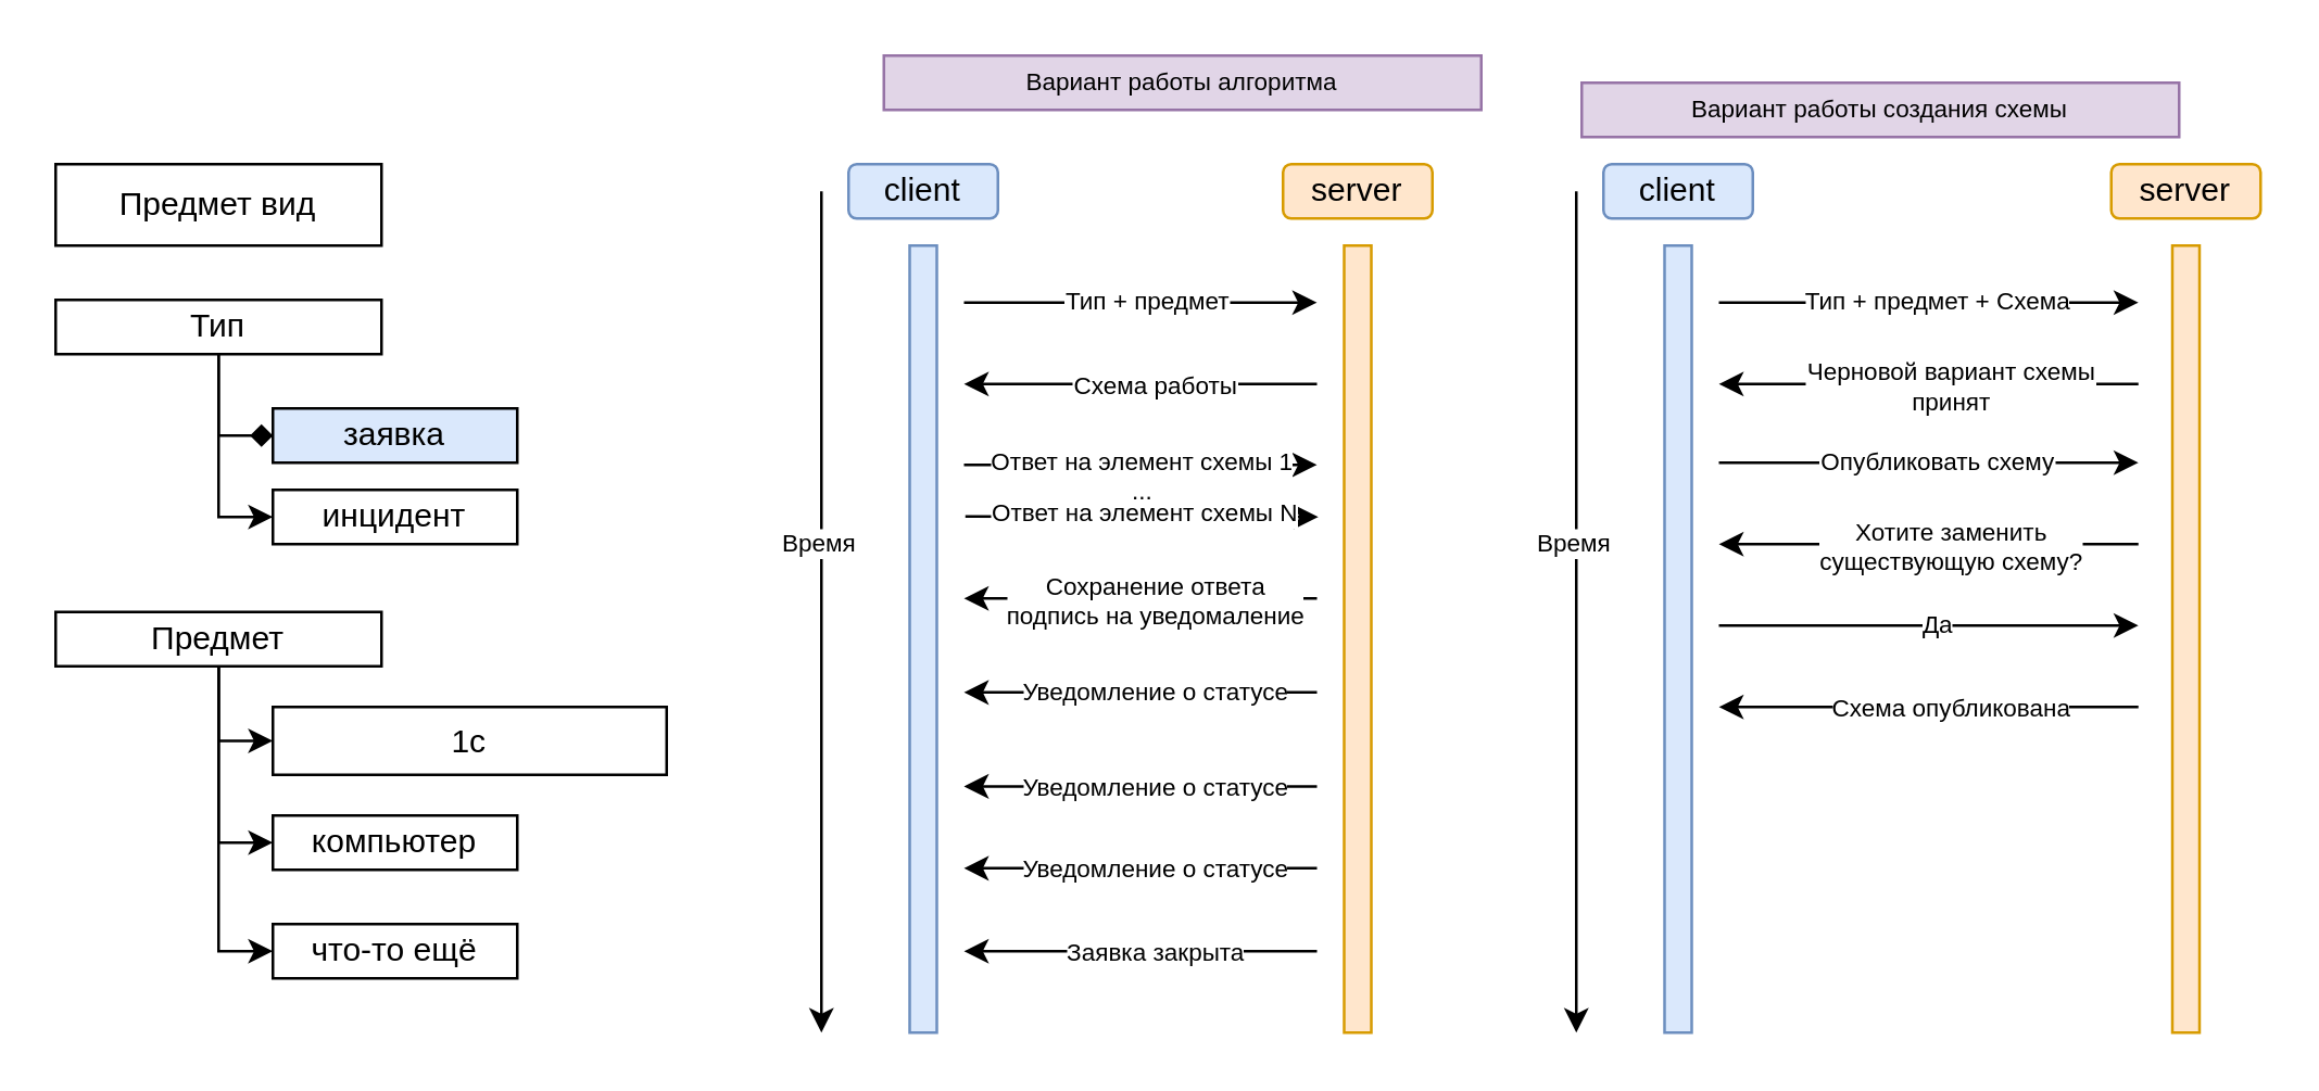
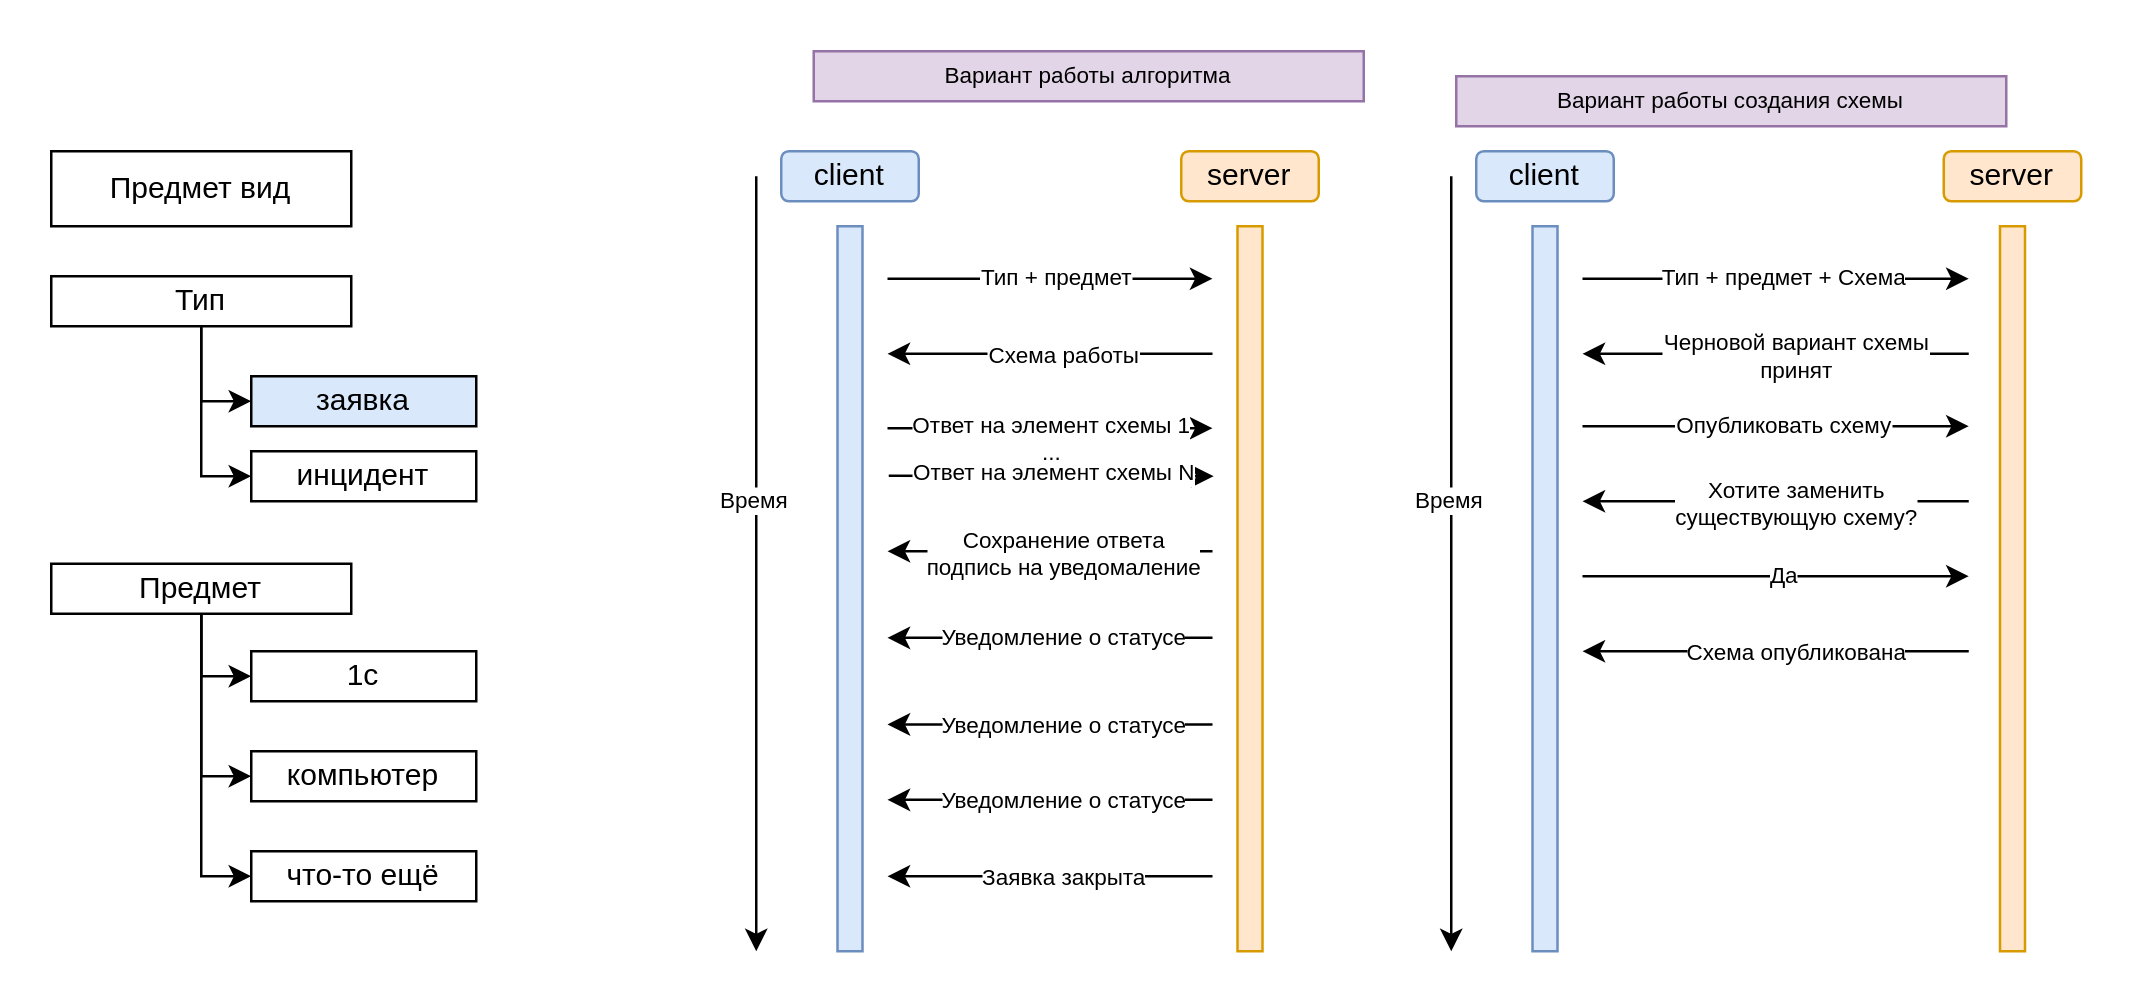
- <mxCell id="7" style="edgeStyle=orthogonalEdgeStyle;rounded=0;orthogonalLoop=1;jettySize=auto;html=1;entryX=0;entryY=0.5;entryDx=0;entryDy=0;endArrow=diamond;" edge="1" parent="1" source="9" target="10"><mxGeometry relative="1" as="geometry" /></mxCell>
+ <mxCell id="7" style="edgeStyle=orthogonalEdgeStyle;rounded=0;orthogonalLoop=1;jettySize=auto;html=1;entryX=0;entryY=0.5;entryDx=0;entryDy=0;" edge="1" parent="1" source="9" target="10"><mxGeometry relative="1" as="geometry" /></mxCell>
- <mxCell id="16" value="1с" style="rounded=0;whiteSpace=wrap;html=1;" vertex="1" parent="1"><mxGeometry x="100" y="260" width="145" height="25" as="geometry" /></mxCell>
+ <mxCell id="16" value="1с" style="rounded=0;whiteSpace=wrap;html=1;" vertex="1" parent="1"><mxGeometry x="100" y="260" width="90" height="20" as="geometry" /></mxCell>
